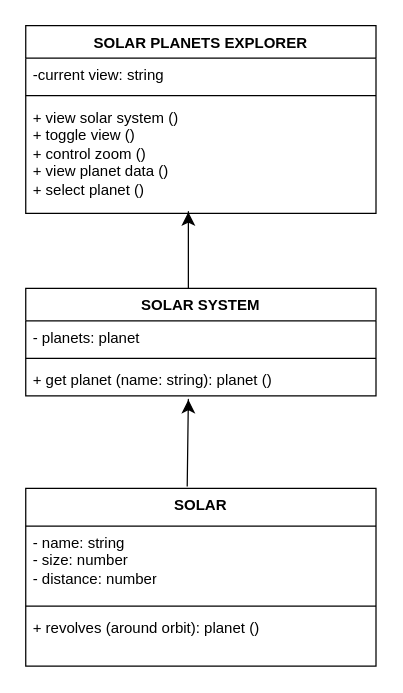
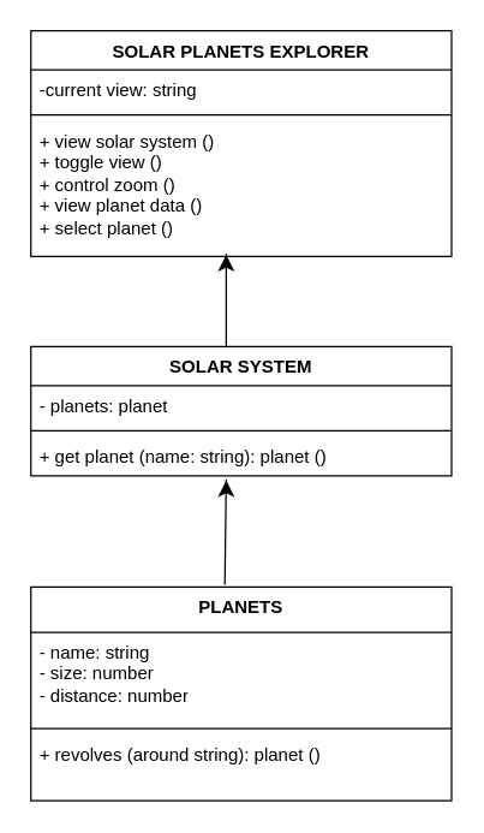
- <mxCell id="12" value="SOLAR" style="swimlane;fontStyle=1;align=center;verticalAlign=top;childLayout=stackLayout;horizontal=1;startSize=30;horizontalStack=0;resizeParent=1;resizeParentMax=0;resizeLast=0;collapsible=1;marginBottom=0;whiteSpace=wrap;html=1;" vertex="1" parent="1"><mxGeometry x="20" y="390" width="280" height="142" as="geometry" /></mxCell>
+ <mxCell id="12" value="PLANETS" style="swimlane;fontStyle=1;align=center;verticalAlign=top;childLayout=stackLayout;horizontal=1;startSize=30;horizontalStack=0;resizeParent=1;resizeParentMax=0;resizeLast=0;collapsible=1;marginBottom=0;whiteSpace=wrap;html=1;" vertex="1" parent="1"><mxGeometry x="20" y="390" width="280" height="142" as="geometry" /></mxCell>
- <mxCell id="15" value="+ revolves (around orbit): planet ()" style="text;strokeColor=none;fillColor=none;align=left;verticalAlign=top;spacingLeft=4;spacingRight=4;overflow=hidden;rotatable=0;points=[[0,0.5],[1,0.5]];portConstraint=eastwest;whiteSpace=wrap;html=1;" vertex="1" parent="12"><mxGeometry y="98" width="280" height="44" as="geometry" /></mxCell>
+ <mxCell id="15" value="+ revolves (around string): planet ()" style="text;strokeColor=none;fillColor=none;align=left;verticalAlign=top;spacingLeft=4;spacingRight=4;overflow=hidden;rotatable=0;points=[[0,0.5],[1,0.5]];portConstraint=eastwest;whiteSpace=wrap;html=1;" vertex="1" parent="12"><mxGeometry y="98" width="280" height="44" as="geometry" /></mxCell>
